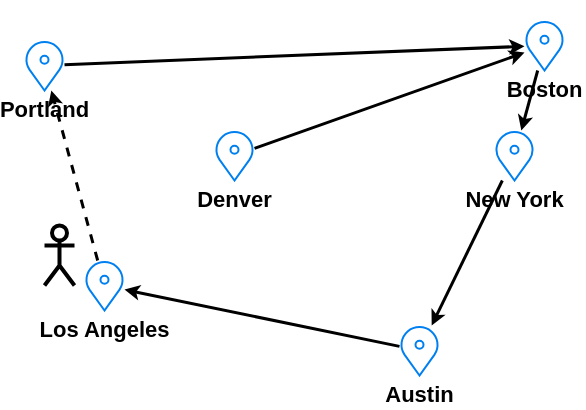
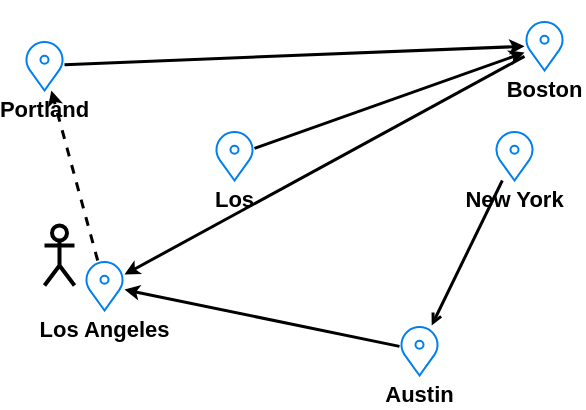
- <mxCell id="12" value="" style="endArrow=classic;html=1;rounded=0;strokeWidth=3;" edge="1" parent="1" source="5" target="6"><mxGeometry width="50" height="50" relative="1" as="geometry"><mxPoint x="260" y="158" as="sourcePoint" /><mxPoint x="530" y="62" as="targetPoint" /></mxGeometry></mxCell>
+ <mxCell id="12" value="" style="endArrow=classic;html=1;rounded=0;strokeWidth=3;" edge="1" parent="1" source="5" target="3"><mxGeometry width="50" height="50" relative="1" as="geometry"><mxPoint x="260" y="158" as="sourcePoint" /><mxPoint x="530" y="62" as="targetPoint" /></mxGeometry></mxCell>
- <mxCell id="4" value="&lt;font style=&quot;font-size: 22px;&quot;&gt;Denver&lt;/font&gt;" style="html=1;verticalLabelPosition=bottom;align=center;labelBackgroundColor=#ffffff;verticalAlign=top;strokeWidth=2;strokeColor=#0080F0;shadow=0;dashed=0;shape=mxgraph.ios7.icons.location;fontSize=22;fontStyle=1" vertex="1" parent="1"><mxGeometry x="210" y="130" width="40" height="50" as="geometry" /></mxCell>
+ <mxCell id="4" value="&lt;font style=&quot;font-size: 22px;&quot;&gt;Los&lt;/font&gt;" style="html=1;verticalLabelPosition=bottom;align=center;labelBackgroundColor=#ffffff;verticalAlign=top;strokeWidth=2;strokeColor=#0080F0;shadow=0;dashed=0;shape=mxgraph.ios7.icons.location;fontSize=22;fontStyle=1" vertex="1" parent="1"><mxGeometry x="210" y="130" width="40" height="50" as="geometry" /></mxCell>
- <mxCell id="13" value="" style="endArrow=classic;html=1;rounded=0;strokeWidth=3;" edge="1" parent="1" source="6" target="7"><mxGeometry width="50" height="50" relative="1" as="geometry"><mxPoint x="543" y="80" as="sourcePoint" /><mxPoint x="527" y="140" as="targetPoint" /></mxGeometry></mxCell>
+ <mxCell id="13" value="" style="endArrow=open;html=1;rounded=0;strokeWidth=3;" edge="1" parent="1" source="6" target="7"><mxGeometry width="50" height="50" relative="1" as="geometry"><mxPoint x="543" y="80" as="sourcePoint" /><mxPoint x="527" y="140" as="targetPoint" /></mxGeometry></mxCell>
